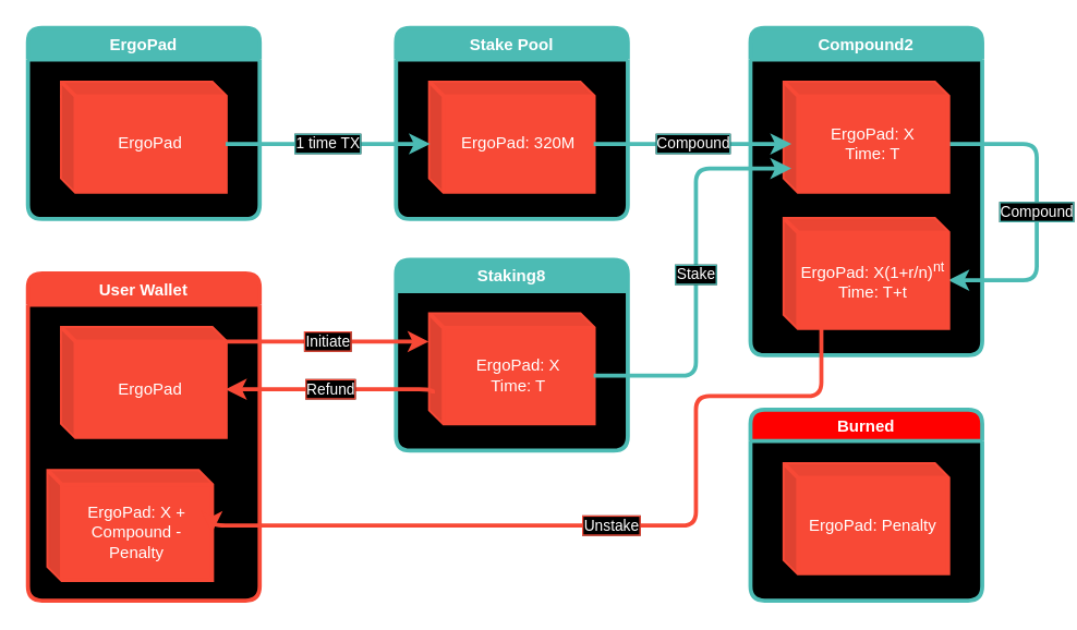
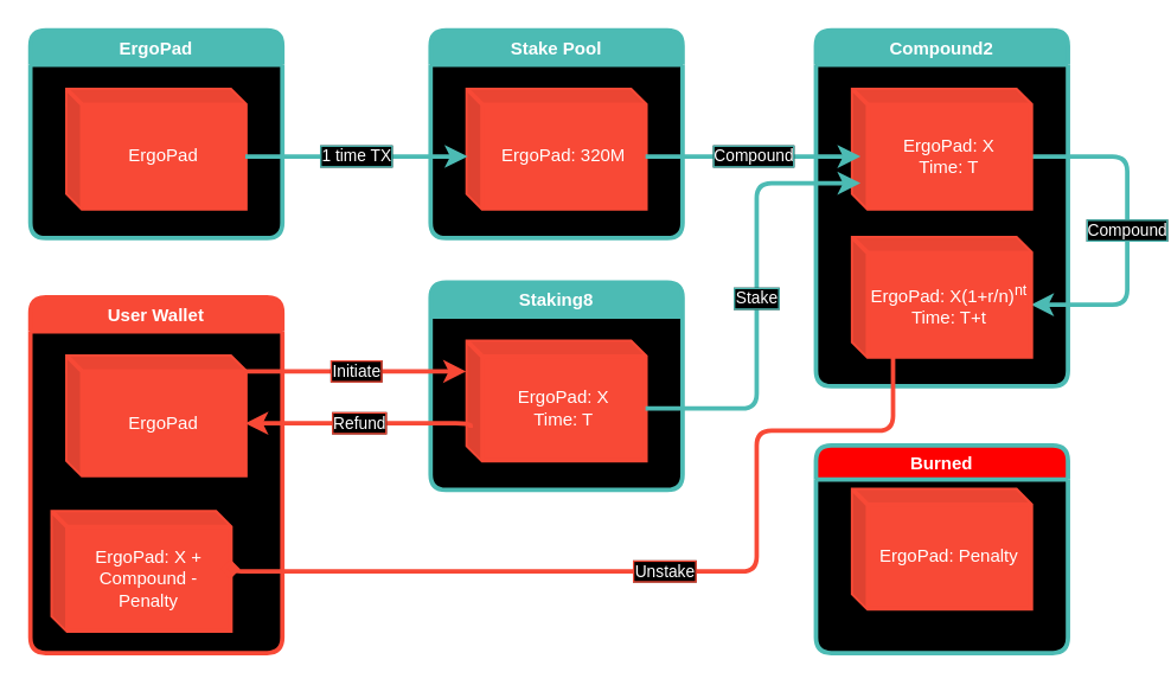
- <mxCell id="22" value="ErgoPad: Penalty" style="shape=cube;whiteSpace=wrap;html=1;boundedLbl=1;backgroundOutline=1;darkOpacity=0.05;darkOpacity2=0.1;rounded=1;labelBorderColor=none;fontColor=#FFFFFF;strokeColor=#F84936;strokeWidth=3;fillColor=#F84936;size=10;" vertex="1" parent="21"><mxGeometry x="25" y="40" width="120" height="80" as="geometry" /></mxCell>
+ <mxCell id="22" value="ErgoPad: Penalty" style="shape=cube;whiteSpace=wrap;html=1;boundedLbl=1;backgroundOutline=1;darkOpacity=0.05;darkOpacity2=0.1;rounded=1;labelBorderColor=none;fontColor=#FFFFFF;strokeColor=#F84936;strokeWidth=3;fillColor=#F84936;size=10;" vertex="1" parent="21"><mxGeometry x="25" y="30" width="120" height="80" as="geometry" /></mxCell>
- <mxCell id="20" value="Unstake" style="edgeStyle=orthogonalEdgeStyle;rounded=1;orthogonalLoop=1;jettySize=auto;html=1;exitX=0.225;exitY=1;exitDx=0;exitDy=0;exitPerimeter=0;entryX=0;entryY=0;entryDx=120;entryDy=45;entryPerimeter=0;labelBackgroundColor=#000000;strokeColor=#F84936;fontColor=#FFFFFF;strokeWidth=3;labelBorderColor=#F84936;" edge="1" parent="1" source="14" target="4"><mxGeometry relative="1" as="geometry"><Array as="points"><mxPoint x="602" y="290" /><mxPoint x="510" y="290" /><mxPoint x="510" y="385" /></Array></mxGeometry></mxCell>
+ <mxCell id="20" value="Unstake" style="edgeStyle=orthogonalEdgeStyle;rounded=1;orthogonalLoop=1;jettySize=auto;html=1;exitX=0.225;exitY=1;exitDx=0;exitDy=0;exitPerimeter=0;entryX=0;entryY=0;entryDx=120;entryDy=45;entryPerimeter=0;labelBackgroundColor=#000000;strokeColor=#F84936;fontColor=#FFFFFF;strokeWidth=3;labelBorderColor=#F84936;endArrow=diamond;" edge="1" parent="1" source="14" target="4"><mxGeometry relative="1" as="geometry"><Array as="points"><mxPoint x="602" y="290" /><mxPoint x="510" y="290" /><mxPoint x="510" y="385" /></Array></mxGeometry></mxCell>
